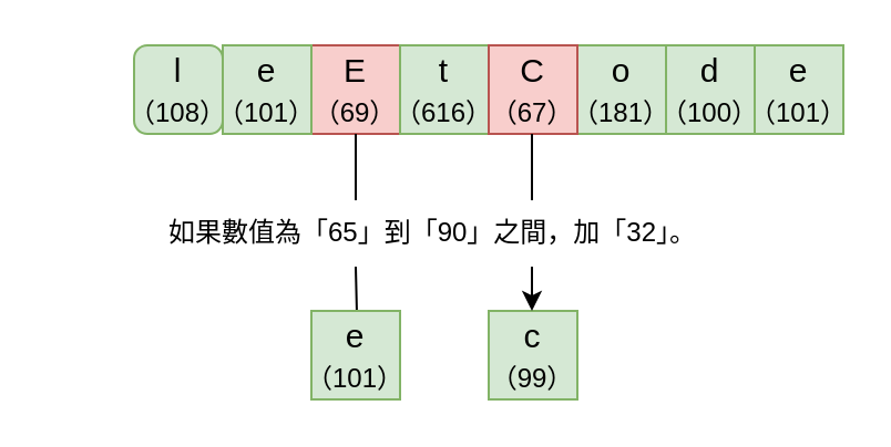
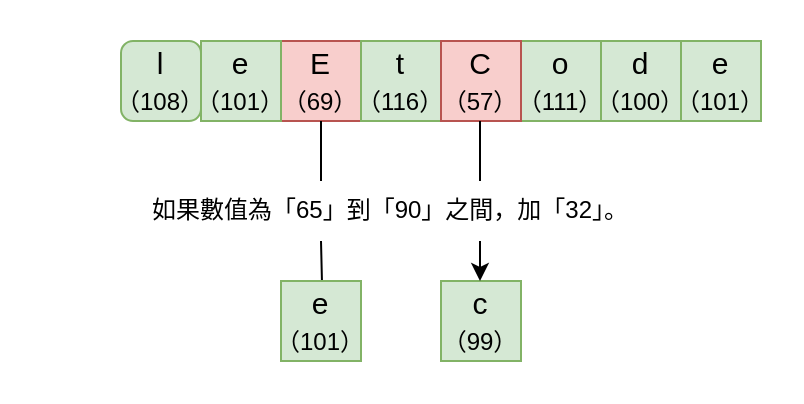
- <mxCell id="9" value="t&lt;br&gt;&lt;font style=&quot;font-size: 12px;&quot;&gt;（616）&lt;/font&gt;" style="rounded=0;whiteSpace=wrap;html=1;fontSize=15;fillColor=#d5e8d4;strokeColor=#82b366;" vertex="1" parent="1"><mxGeometry x="180" y="20" width="40" height="40" as="geometry" /></mxCell>
+ <mxCell id="9" value="t&lt;br&gt;&lt;font style=&quot;font-size: 12px;&quot;&gt;（116）&lt;/font&gt;" style="rounded=0;whiteSpace=wrap;html=1;fontSize=15;fillColor=#d5e8d4;strokeColor=#82b366;" vertex="1" parent="1"><mxGeometry x="180" y="20" width="40" height="40" as="geometry" /></mxCell>
- <mxCell id="10" value="C&lt;br&gt;&lt;font style=&quot;font-size: 12px;&quot;&gt;（67）&lt;/font&gt;" style="rounded=0;whiteSpace=wrap;html=1;fontSize=15;fillColor=#f8cecc;strokeColor=#b85450;" vertex="1" parent="1"><mxGeometry x="220" y="20" width="40" height="40" as="geometry" /></mxCell>
+ <mxCell id="10" value="C&lt;br&gt;&lt;font style=&quot;font-size: 12px;&quot;&gt;（57）&lt;/font&gt;" style="rounded=0;whiteSpace=wrap;html=1;fontSize=15;fillColor=#f8cecc;strokeColor=#b85450;" vertex="1" parent="1"><mxGeometry x="220" y="20" width="40" height="40" as="geometry" /></mxCell>
- <mxCell id="7" value="o&lt;br&gt;&lt;font style=&quot;font-size: 12px;&quot;&gt;（181）&lt;/font&gt;" style="rounded=0;whiteSpace=wrap;html=1;fontSize=15;fillColor=#d5e8d4;strokeColor=#82b366;" vertex="1" parent="1"><mxGeometry x="260" y="20" width="40" height="40" as="geometry" /></mxCell>
+ <mxCell id="7" value="o&lt;br&gt;&lt;font style=&quot;font-size: 12px;&quot;&gt;（111）&lt;/font&gt;" style="rounded=0;whiteSpace=wrap;html=1;fontSize=15;fillColor=#d5e8d4;strokeColor=#82b366;" vertex="1" parent="1"><mxGeometry x="260" y="20" width="40" height="40" as="geometry" /></mxCell>
